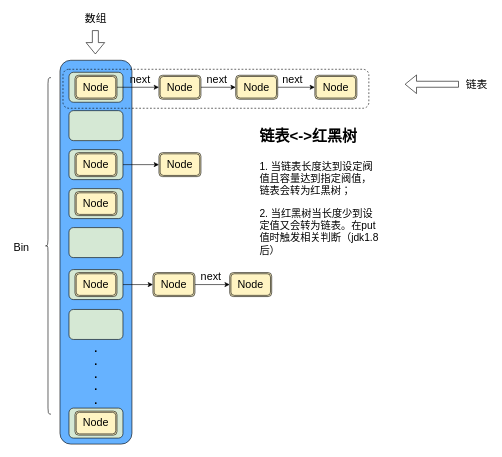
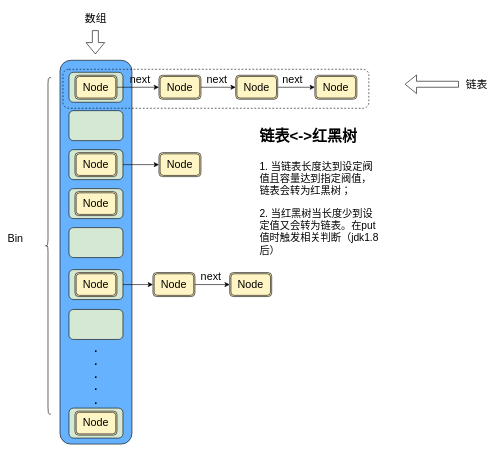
- <mxCell id="16" value="Bin&lt;br&gt;&lt;br&gt;" style="text;html=1;resizable=0;points=[];autosize=1;align=left;verticalAlign=top;spacingTop=-4;fontSize=18;" parent="1" vertex="1"><mxGeometry x="20" y="399" width="40" height="50" as="geometry" /></mxCell>
+ <mxCell id="16" value="Bin&lt;br&gt;&lt;br&gt;" style="text;html=1;resizable=0;points=[];autosize=1;align=left;verticalAlign=top;spacingTop=-4;fontSize=18;" parent="1" vertex="1"><mxGeometry x="10" y="384" width="40" height="50" as="geometry" /></mxCell>
